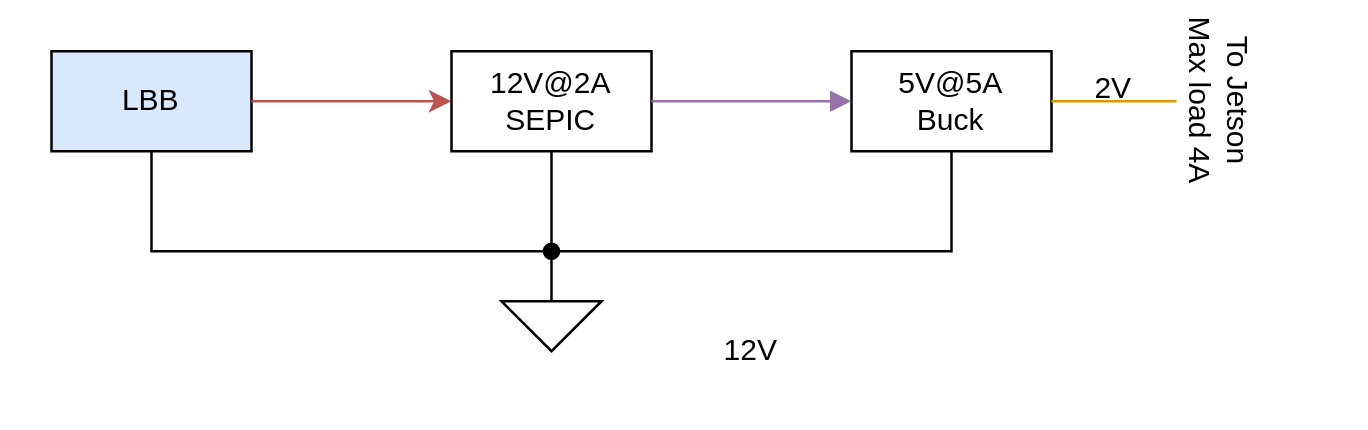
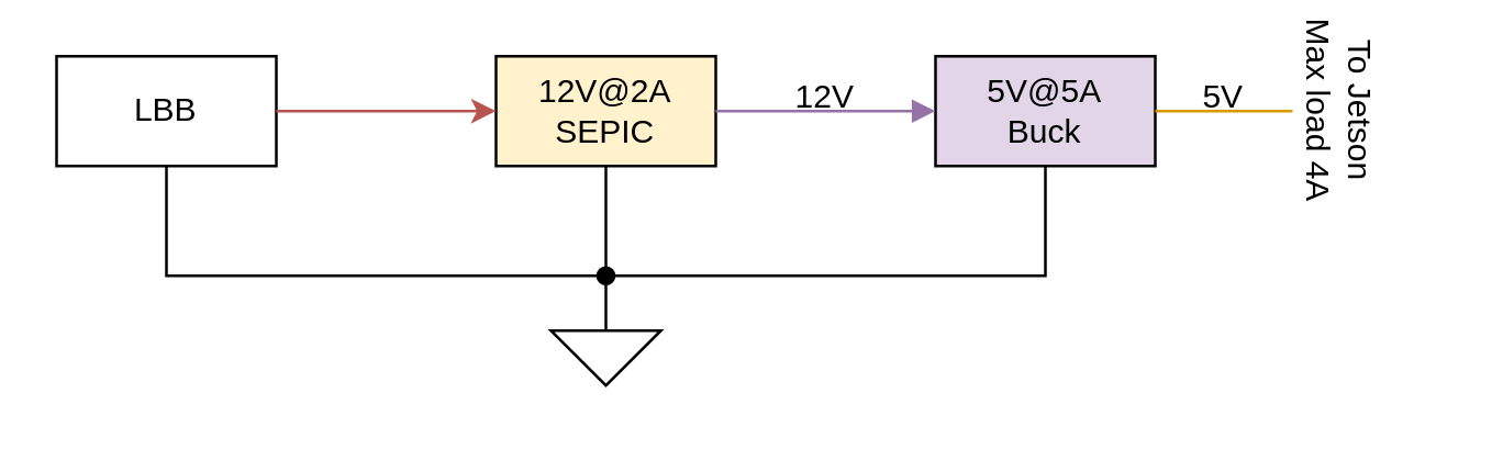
- <mxCell id="13" value="2V" style="text;html=1;strokeColor=none;fillColor=none;align=center;verticalAlign=middle;whiteSpace=wrap;rounded=0;" vertex="1" parent="1"><mxGeometry x="420" y="20" width="50" height="30" as="geometry" /></mxCell>
+ <mxCell id="13" value="5V" style="text;html=1;strokeColor=none;fillColor=none;align=center;verticalAlign=middle;whiteSpace=wrap;rounded=0;" vertex="1" parent="1"><mxGeometry x="420" y="20" width="50" height="30" as="geometry" /></mxCell>
- <mxCell id="2" value="LBB" style="rounded=0;whiteSpace=wrap;html=1;fillColor=#dae8fc;" vertex="1" parent="1"><mxGeometry x="20" y="20" width="80" height="40" as="geometry" /></mxCell>
+ <mxCell id="2" value="LBB" style="rounded=0;whiteSpace=wrap;html=1;" vertex="1" parent="1"><mxGeometry x="20" y="20" width="80" height="40" as="geometry" /></mxCell>
- <mxCell id="3" value="12V@2A&lt;br&gt;SEPIC" style="rounded=0;whiteSpace=wrap;html=1;" vertex="1" parent="1"><mxGeometry x="180" y="20" width="80" height="40" as="geometry" /></mxCell>
+ <mxCell id="3" value="12V@2A&lt;br&gt;SEPIC" style="rounded=0;whiteSpace=wrap;html=1;fillColor=#fff2cc;" vertex="1" parent="1"><mxGeometry x="180" y="20" width="80" height="40" as="geometry" /></mxCell>
- <mxCell id="5" value="5V@5A&lt;br&gt;Buck" style="rounded=0;whiteSpace=wrap;html=1;" vertex="1" parent="1"><mxGeometry x="340" y="20" width="80" height="40" as="geometry" /></mxCell>
+ <mxCell id="5" value="5V@5A&lt;br&gt;Buck" style="rounded=0;whiteSpace=wrap;html=1;fillColor=#e1d5e7;" vertex="1" parent="1"><mxGeometry x="340" y="20" width="80" height="40" as="geometry" /></mxCell>
- <mxCell id="11" value="12V" style="text;html=1;strokeColor=none;fillColor=none;align=center;verticalAlign=middle;whiteSpace=wrap;rounded=0;" vertex="1" parent="1"><mxGeometry x="270" y="125" width="60" height="30" as="geometry" /></mxCell>
+ <mxCell id="11" value="12V" style="text;html=1;strokeColor=none;fillColor=none;align=center;verticalAlign=middle;whiteSpace=wrap;rounded=0;" vertex="1" parent="1"><mxGeometry x="270" y="20" width="60" height="30" as="geometry" /></mxCell>
